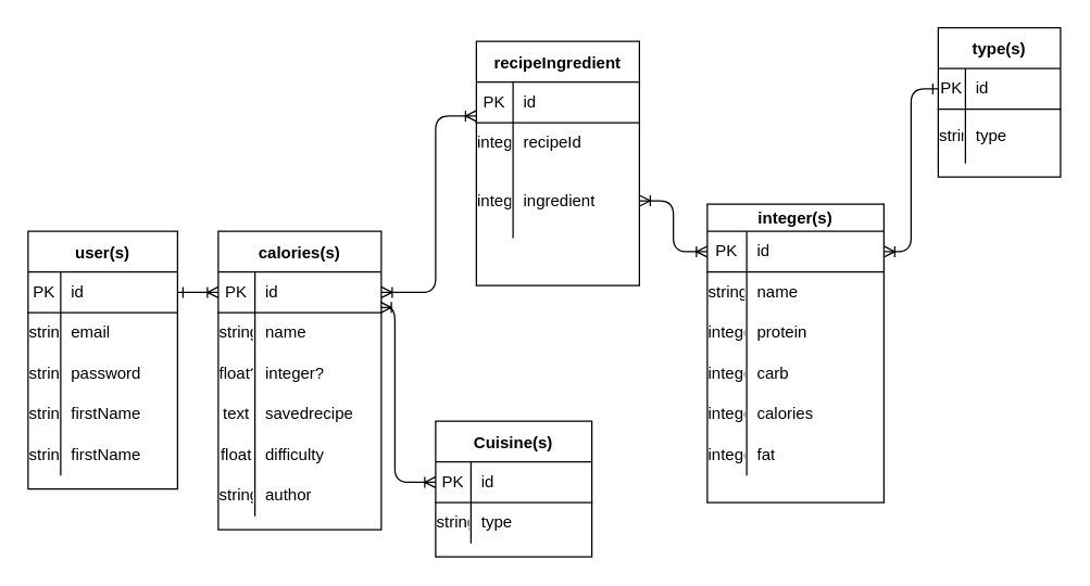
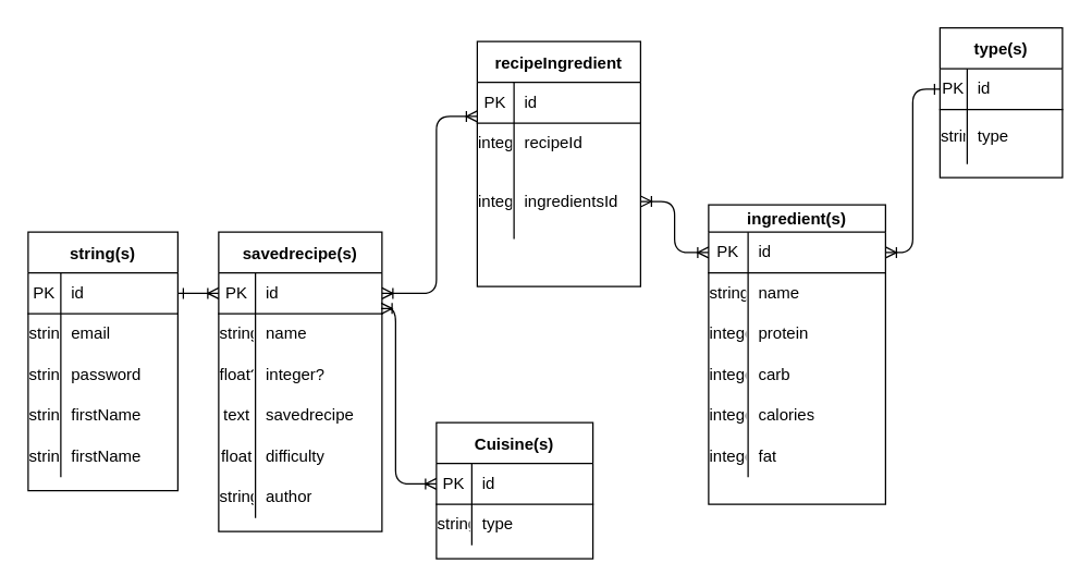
- <mxCell id="46" value="ingredient" style="shape=partialRectangle;html=1;whiteSpace=wrap;connectable=0;fillColor=none;top=0;left=0;bottom=0;right=0;align=left;spacingLeft=6;overflow=hidden;pointerEvents=1;" vertex="1" parent="44"><mxGeometry x="27" width="93" height="55" as="geometry"><mxRectangle width="93" height="55" as="alternateBounds" /></mxGeometry></mxCell>
+ <mxCell id="46" value="ingredientsId" style="shape=partialRectangle;html=1;whiteSpace=wrap;connectable=0;fillColor=none;top=0;left=0;bottom=0;right=0;align=left;spacingLeft=6;overflow=hidden;pointerEvents=1;" vertex="1" parent="44"><mxGeometry x="27" width="93" height="55" as="geometry"><mxRectangle width="93" height="55" as="alternateBounds" /></mxGeometry></mxCell>
- <mxCell id="47" value="integer(s)" style="shape=table;startSize=20;container=1;collapsible=0;childLayout=tableLayout;fixedRows=1;rowLines=0;fontStyle=1;align=center;pointerEvents=1;" vertex="1" parent="1"><mxGeometry x="520" y="150" width="130" height="220" as="geometry" /></mxCell>
+ <mxCell id="47" value="ingredient(s)" style="shape=table;startSize=20;container=1;collapsible=0;childLayout=tableLayout;fixedRows=1;rowLines=0;fontStyle=1;align=center;pointerEvents=1;" vertex="1" parent="1"><mxGeometry x="520" y="150" width="130" height="220" as="geometry" /></mxCell>
- <mxCell id="2" value="user(s)" style="shape=table;startSize=30;container=1;collapsible=0;childLayout=tableLayout;fixedRows=1;rowLines=0;fontStyle=1;align=center;pointerEvents=1;" vertex="1" parent="1"><mxGeometry x="20" y="170" width="110" height="190" as="geometry" /></mxCell>
+ <mxCell id="2" value="string(s)" style="shape=table;startSize=30;container=1;collapsible=0;childLayout=tableLayout;fixedRows=1;rowLines=0;fontStyle=1;align=center;pointerEvents=1;" vertex="1" parent="1"><mxGeometry x="20" y="170" width="110" height="190" as="geometry" /></mxCell>
- <mxCell id="18" value="calories(s)" style="shape=table;startSize=30;container=1;collapsible=0;childLayout=tableLayout;fixedRows=1;rowLines=0;fontStyle=1;align=center;pointerEvents=1;" vertex="1" parent="1"><mxGeometry x="160" y="170" width="120" height="220" as="geometry" /></mxCell>
+ <mxCell id="18" value="savedrecipe(s)" style="shape=table;startSize=30;container=1;collapsible=0;childLayout=tableLayout;fixedRows=1;rowLines=0;fontStyle=1;align=center;pointerEvents=1;" vertex="1" parent="1"><mxGeometry x="160" y="170" width="120" height="220" as="geometry" /></mxCell>
